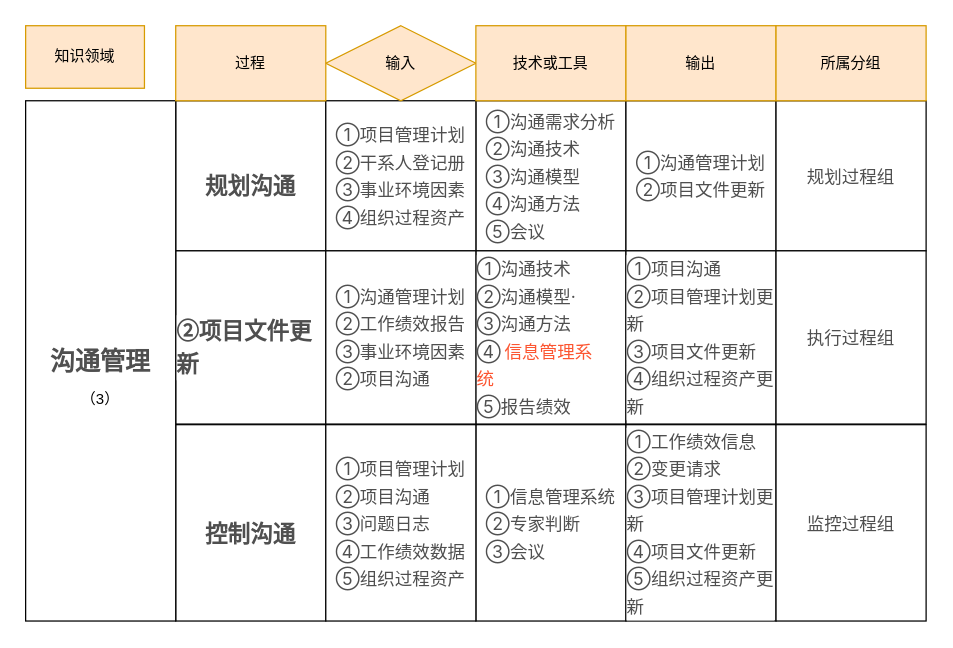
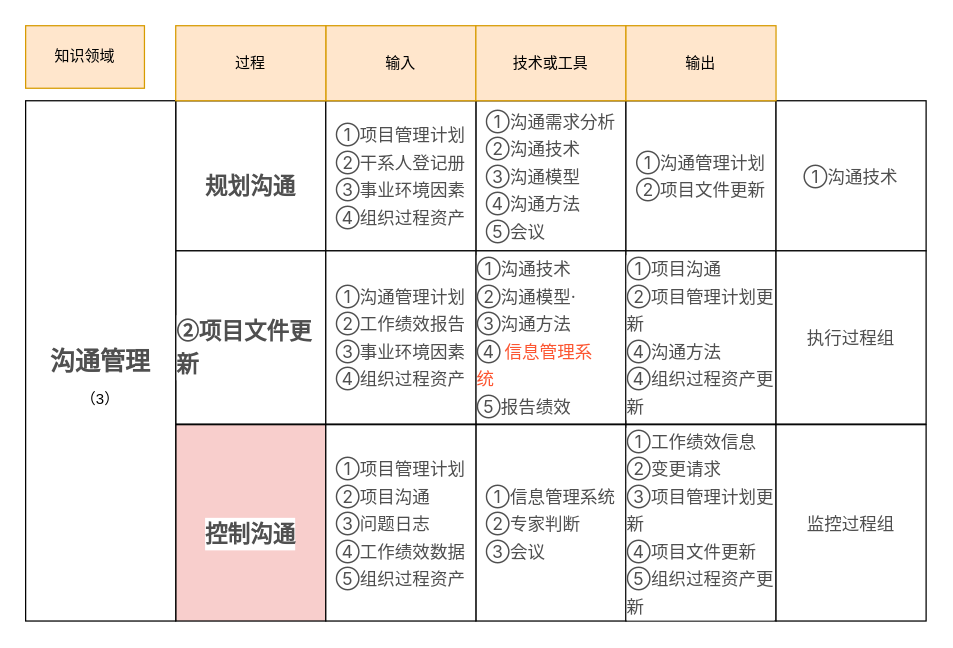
- <mxCell id="18" value="输入" style="rhombus;whiteSpace=wrap;html=1;fillColor=#ffe6cc;strokeColor=#d79b00;" vertex="1" parent="1"><mxGeometry x="260" y="20" width="120" height="60" as="geometry" /></mxCell>
+ <mxCell id="18" value="输入" style="rounded=0;whiteSpace=wrap;html=1;fillColor=#ffe6cc;strokeColor=#d79b00;" vertex="1" parent="1"><mxGeometry x="260" y="20" width="120" height="60" as="geometry" /></mxCell>
- <mxCell id="22" value="所属分组" style="rounded=0;whiteSpace=wrap;html=1;fillColor=#ffe6cc;strokeColor=#d79b00;" vertex="1" parent="1"><mxGeometry x="620" y="20" width="120" height="60" as="geometry" /></mxCell>
- <mxCell id="7" value="&lt;p style=&quot;box-sizing: border-box; outline: 0px; margin: 0px; padding: 0px; font-size: 14px; color: rgb(79, 79, 79); overflow: auto hidden; line-height: 22px; overflow-wrap: break-word; text-align: left; font-family: -apple-system, &amp;quot;SF UI Text&amp;quot;, Arial, &amp;quot;PingFang SC&amp;quot;, &amp;quot;Hiragino Sans GB&amp;quot;, &amp;quot;Microsoft YaHei&amp;quot;, &amp;quot;WenQuanYi Micro Hei&amp;quot;, sans-serif, SimHei, SimSun; background-color: rgb(255, 255, 255);&quot;&gt;规划过程组&lt;/p&gt;" style="rounded=0;whiteSpace=wrap;html=1;" vertex="1" parent="1"><mxGeometry x="620" y="80" width="120" height="120" as="geometry" /></mxCell>
+ <mxCell id="7" value="&lt;p style=&quot;box-sizing: border-box; outline: 0px; margin: 0px; padding: 0px; font-size: 14px; color: rgb(79, 79, 79); overflow: auto hidden; line-height: 22px; overflow-wrap: break-word; text-align: left; font-family: -apple-system, &amp;quot;SF UI Text&amp;quot;, Arial, &amp;quot;PingFang SC&amp;quot;, &amp;quot;Hiragino Sans GB&amp;quot;, &amp;quot;Microsoft YaHei&amp;quot;, &amp;quot;WenQuanYi Micro Hei&amp;quot;, sans-serif, SimHei, SimSun; background-color: rgb(255, 255, 255);&quot;&gt;①沟通技术&lt;/p&gt;" style="rounded=0;whiteSpace=wrap;html=1;" vertex="1" parent="1"><mxGeometry x="620" y="80" width="120" height="120" as="geometry" /></mxCell>
- <mxCell id="12" value="&lt;p style=&quot;box-sizing: border-box; outline: 0px; margin: 0px; padding: 0px; font-size: 14px; color: rgb(79, 79, 79); overflow: auto hidden; line-height: 22px; overflow-wrap: break-word; text-align: left; font-family: -apple-system, &amp;quot;SF UI Text&amp;quot;, Arial, &amp;quot;PingFang SC&amp;quot;, &amp;quot;Hiragino Sans GB&amp;quot;, &amp;quot;Microsoft YaHei&amp;quot;, &amp;quot;WenQuanYi Micro Hei&amp;quot;, sans-serif, SimHei, SimSun; background-color: rgb(255, 255, 255);&quot;&gt;①沟通管理计划&lt;/p&gt;&lt;p style=&quot;box-sizing: border-box; outline: 0px; margin: 0px; padding: 0px; font-size: 14px; color: rgb(79, 79, 79); overflow: auto hidden; line-height: 22px; overflow-wrap: break-word; text-align: left; font-family: -apple-system, &amp;quot;SF UI Text&amp;quot;, Arial, &amp;quot;PingFang SC&amp;quot;, &amp;quot;Hiragino Sans GB&amp;quot;, &amp;quot;Microsoft YaHei&amp;quot;, &amp;quot;WenQuanYi Micro Hei&amp;quot;, sans-serif, SimHei, SimSun; background-color: rgb(255, 255, 255);&quot;&gt;②工作绩效报告&lt;/p&gt;&lt;p style=&quot;box-sizing: border-box; outline: 0px; margin: 0px; padding: 0px; font-size: 14px; color: rgb(79, 79, 79); overflow: auto hidden; line-height: 22px; overflow-wrap: break-word; text-align: left; font-family: -apple-system, &amp;quot;SF UI Text&amp;quot;, Arial, &amp;quot;PingFang SC&amp;quot;, &amp;quot;Hiragino Sans GB&amp;quot;, &amp;quot;Microsoft YaHei&amp;quot;, &amp;quot;WenQuanYi Micro Hei&amp;quot;, sans-serif, SimHei, SimSun; background-color: rgb(255, 255, 255);&quot;&gt;③事业环境因素&lt;/p&gt;&lt;p style=&quot;box-sizing: border-box; outline: 0px; margin: 0px; padding: 0px; font-size: 14px; color: rgb(79, 79, 79); overflow: auto hidden; line-height: 22px; overflow-wrap: break-word; text-align: left; font-family: -apple-system, &amp;quot;SF UI Text&amp;quot;, Arial, &amp;quot;PingFang SC&amp;quot;, &amp;quot;Hiragino Sans GB&amp;quot;, &amp;quot;Microsoft YaHei&amp;quot;, &amp;quot;WenQuanYi Micro Hei&amp;quot;, sans-serif, SimHei, SimSun; background-color: rgb(255, 255, 255);&quot;&gt;②项目沟通&lt;/p&gt;" style="rounded=0;whiteSpace=wrap;html=1;" vertex="1" parent="1"><mxGeometry x="260" y="200" width="120" height="138.5" as="geometry" /></mxCell>
+ <mxCell id="12" value="&lt;p style=&quot;box-sizing: border-box; outline: 0px; margin: 0px; padding: 0px; font-size: 14px; color: rgb(79, 79, 79); overflow: auto hidden; line-height: 22px; overflow-wrap: break-word; text-align: left; font-family: -apple-system, &amp;quot;SF UI Text&amp;quot;, Arial, &amp;quot;PingFang SC&amp;quot;, &amp;quot;Hiragino Sans GB&amp;quot;, &amp;quot;Microsoft YaHei&amp;quot;, &amp;quot;WenQuanYi Micro Hei&amp;quot;, sans-serif, SimHei, SimSun; background-color: rgb(255, 255, 255);&quot;&gt;①沟通管理计划&lt;/p&gt;&lt;p style=&quot;box-sizing: border-box; outline: 0px; margin: 0px; padding: 0px; font-size: 14px; color: rgb(79, 79, 79); overflow: auto hidden; line-height: 22px; overflow-wrap: break-word; text-align: left; font-family: -apple-system, &amp;quot;SF UI Text&amp;quot;, Arial, &amp;quot;PingFang SC&amp;quot;, &amp;quot;Hiragino Sans GB&amp;quot;, &amp;quot;Microsoft YaHei&amp;quot;, &amp;quot;WenQuanYi Micro Hei&amp;quot;, sans-serif, SimHei, SimSun; background-color: rgb(255, 255, 255);&quot;&gt;②工作绩效报告&lt;/p&gt;&lt;p style=&quot;box-sizing: border-box; outline: 0px; margin: 0px; padding: 0px; font-size: 14px; color: rgb(79, 79, 79); overflow: auto hidden; line-height: 22px; overflow-wrap: break-word; text-align: left; font-family: -apple-system, &amp;quot;SF UI Text&amp;quot;, Arial, &amp;quot;PingFang SC&amp;quot;, &amp;quot;Hiragino Sans GB&amp;quot;, &amp;quot;Microsoft YaHei&amp;quot;, &amp;quot;WenQuanYi Micro Hei&amp;quot;, sans-serif, SimHei, SimSun; background-color: rgb(255, 255, 255);&quot;&gt;③事业环境因素&lt;/p&gt;&lt;p style=&quot;box-sizing: border-box; outline: 0px; margin: 0px; padding: 0px; font-size: 14px; color: rgb(79, 79, 79); overflow: auto hidden; line-height: 22px; overflow-wrap: break-word; text-align: left; font-family: -apple-system, &amp;quot;SF UI Text&amp;quot;, Arial, &amp;quot;PingFang SC&amp;quot;, &amp;quot;Hiragino Sans GB&amp;quot;, &amp;quot;Microsoft YaHei&amp;quot;, &amp;quot;WenQuanYi Micro Hei&amp;quot;, sans-serif, SimHei, SimSun; background-color: rgb(255, 255, 255);&quot;&gt;④组织过程资产&lt;/p&gt;" style="rounded=0;whiteSpace=wrap;html=1;" vertex="1" parent="1"><mxGeometry x="260" y="200" width="120" height="138.5" as="geometry" /></mxCell>
- <mxCell id="10" value="&lt;p style=&quot;box-sizing: border-box; outline: 0px; margin: 0px; padding: 0px; font-size: 14px; color: rgb(79, 79, 79); overflow: auto hidden; line-height: 22px; overflow-wrap: break-word; text-align: left; font-family: -apple-system, &amp;quot;SF UI Text&amp;quot;, Arial, &amp;quot;PingFang SC&amp;quot;, &amp;quot;Hiragino Sans GB&amp;quot;, &amp;quot;Microsoft YaHei&amp;quot;, &amp;quot;WenQuanYi Micro Hei&amp;quot;, sans-serif, SimHei, SimSun; background-color: rgb(255, 255, 255);&quot;&gt;①项目沟通&lt;/p&gt;&lt;p style=&quot;box-sizing: border-box; outline: 0px; margin: 0px; padding: 0px; font-size: 14px; color: rgb(79, 79, 79); overflow: auto hidden; line-height: 22px; overflow-wrap: break-word; text-align: left; font-family: -apple-system, &amp;quot;SF UI Text&amp;quot;, Arial, &amp;quot;PingFang SC&amp;quot;, &amp;quot;Hiragino Sans GB&amp;quot;, &amp;quot;Microsoft YaHei&amp;quot;, &amp;quot;WenQuanYi Micro Hei&amp;quot;, sans-serif, SimHei, SimSun; background-color: rgb(255, 255, 255);&quot;&gt;②项目管理计划更新&lt;/p&gt;&lt;p style=&quot;box-sizing: border-box; outline: 0px; margin: 0px; padding: 0px; font-size: 14px; color: rgb(79, 79, 79); overflow: auto hidden; line-height: 22px; overflow-wrap: break-word; text-align: left; font-family: -apple-system, &amp;quot;SF UI Text&amp;quot;, Arial, &amp;quot;PingFang SC&amp;quot;, &amp;quot;Hiragino Sans GB&amp;quot;, &amp;quot;Microsoft YaHei&amp;quot;, &amp;quot;WenQuanYi Micro Hei&amp;quot;, sans-serif, SimHei, SimSun; background-color: rgb(255, 255, 255);&quot;&gt;③项目文件更新&lt;/p&gt;&lt;p style=&quot;box-sizing: border-box; outline: 0px; margin: 0px; padding: 0px; font-size: 14px; color: rgb(79, 79, 79); overflow: auto hidden; line-height: 22px; overflow-wrap: break-word; text-align: left; font-family: -apple-system, &amp;quot;SF UI Text&amp;quot;, Arial, &amp;quot;PingFang SC&amp;quot;, &amp;quot;Hiragino Sans GB&amp;quot;, &amp;quot;Microsoft YaHei&amp;quot;, &amp;quot;WenQuanYi Micro Hei&amp;quot;, sans-serif, SimHei, SimSun; background-color: rgb(255, 255, 255);&quot;&gt;④组织过程资产更新&lt;/p&gt;" style="rounded=0;whiteSpace=wrap;html=1;" vertex="1" parent="1"><mxGeometry x="500" y="200" width="120" height="138.5" as="geometry" /></mxCell>
+ <mxCell id="10" value="&lt;p style=&quot;box-sizing: border-box; outline: 0px; margin: 0px; padding: 0px; font-size: 14px; color: rgb(79, 79, 79); overflow: auto hidden; line-height: 22px; overflow-wrap: break-word; text-align: left; font-family: -apple-system, &amp;quot;SF UI Text&amp;quot;, Arial, &amp;quot;PingFang SC&amp;quot;, &amp;quot;Hiragino Sans GB&amp;quot;, &amp;quot;Microsoft YaHei&amp;quot;, &amp;quot;WenQuanYi Micro Hei&amp;quot;, sans-serif, SimHei, SimSun; background-color: rgb(255, 255, 255);&quot;&gt;①项目沟通&lt;/p&gt;&lt;p style=&quot;box-sizing: border-box; outline: 0px; margin: 0px; padding: 0px; font-size: 14px; color: rgb(79, 79, 79); overflow: auto hidden; line-height: 22px; overflow-wrap: break-word; text-align: left; font-family: -apple-system, &amp;quot;SF UI Text&amp;quot;, Arial, &amp;quot;PingFang SC&amp;quot;, &amp;quot;Hiragino Sans GB&amp;quot;, &amp;quot;Microsoft YaHei&amp;quot;, &amp;quot;WenQuanYi Micro Hei&amp;quot;, sans-serif, SimHei, SimSun; background-color: rgb(255, 255, 255);&quot;&gt;②项目管理计划更新&lt;/p&gt;&lt;p style=&quot;box-sizing: border-box; outline: 0px; margin: 0px; padding: 0px; font-size: 14px; color: rgb(79, 79, 79); overflow: auto hidden; line-height: 22px; overflow-wrap: break-word; text-align: left; font-family: -apple-system, &amp;quot;SF UI Text&amp;quot;, Arial, &amp;quot;PingFang SC&amp;quot;, &amp;quot;Hiragino Sans GB&amp;quot;, &amp;quot;Microsoft YaHei&amp;quot;, &amp;quot;WenQuanYi Micro Hei&amp;quot;, sans-serif, SimHei, SimSun; background-color: rgb(255, 255, 255);&quot;&gt;④沟通方法&lt;/p&gt;&lt;p style=&quot;box-sizing: border-box; outline: 0px; margin: 0px; padding: 0px; font-size: 14px; color: rgb(79, 79, 79); overflow: auto hidden; line-height: 22px; overflow-wrap: break-word; text-align: left; font-family: -apple-system, &amp;quot;SF UI Text&amp;quot;, Arial, &amp;quot;PingFang SC&amp;quot;, &amp;quot;Hiragino Sans GB&amp;quot;, &amp;quot;Microsoft YaHei&amp;quot;, &amp;quot;WenQuanYi Micro Hei&amp;quot;, sans-serif, SimHei, SimSun; background-color: rgb(255, 255, 255);&quot;&gt;④组织过程资产更新&lt;/p&gt;" style="rounded=0;whiteSpace=wrap;html=1;" vertex="1" parent="1"><mxGeometry x="500" y="200" width="120" height="138.5" as="geometry" /></mxCell>
- <mxCell id="4" value="&lt;h4 style=&quot;box-sizing: border-box; outline: 0px; margin: 24px 0px 8px; padding: 0px; font-family: &amp;quot;PingFang SC&amp;quot;, &amp;quot;Microsoft YaHei&amp;quot;, SimHei, Arial, SimSun; font-size: 18px; color: rgb(79, 79, 79); line-height: 26px; overflow-wrap: break-word; text-align: start; background-color: rgb(255, 255, 255);&quot; id=&quot;5%E3%80%81%E7%A1%AE%E8%AE%A4%E8%8C%83%E5%9B%B4&quot;&gt;控制沟通&lt;/h4&gt;" style="rounded=0;whiteSpace=wrap;html=1;" vertex="1" parent="1"><mxGeometry x="140" y="339" width="120" height="157" as="geometry" /></mxCell>
+ <mxCell id="4" value="&lt;h4 style=&quot;box-sizing: border-box; outline: 0px; margin: 24px 0px 8px; padding: 0px; font-family: &amp;quot;PingFang SC&amp;quot;, &amp;quot;Microsoft YaHei&amp;quot;, SimHei, Arial, SimSun; font-size: 18px; color: rgb(79, 79, 79); line-height: 26px; overflow-wrap: break-word; text-align: start; background-color: rgb(255, 255, 255);&quot; id=&quot;5%E3%80%81%E7%A1%AE%E8%AE%A4%E8%8C%83%E5%9B%B4&quot;&gt;控制沟通&lt;/h4&gt;" style="rounded=0;whiteSpace=wrap;html=1;fillColor=#f8cecc;" vertex="1" parent="1"><mxGeometry x="140" y="339" width="120" height="157" as="geometry" /></mxCell>
